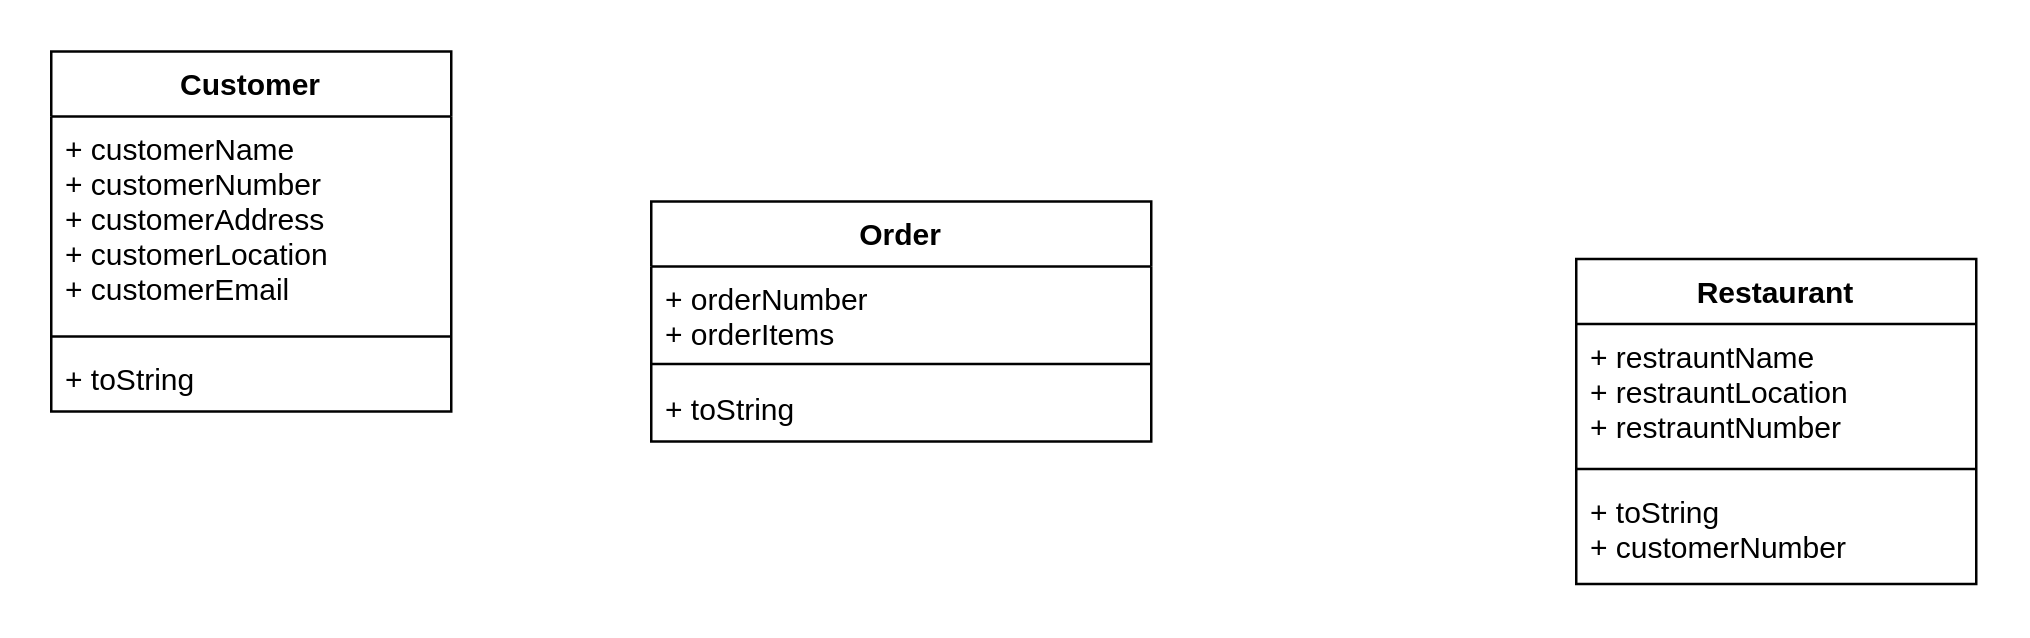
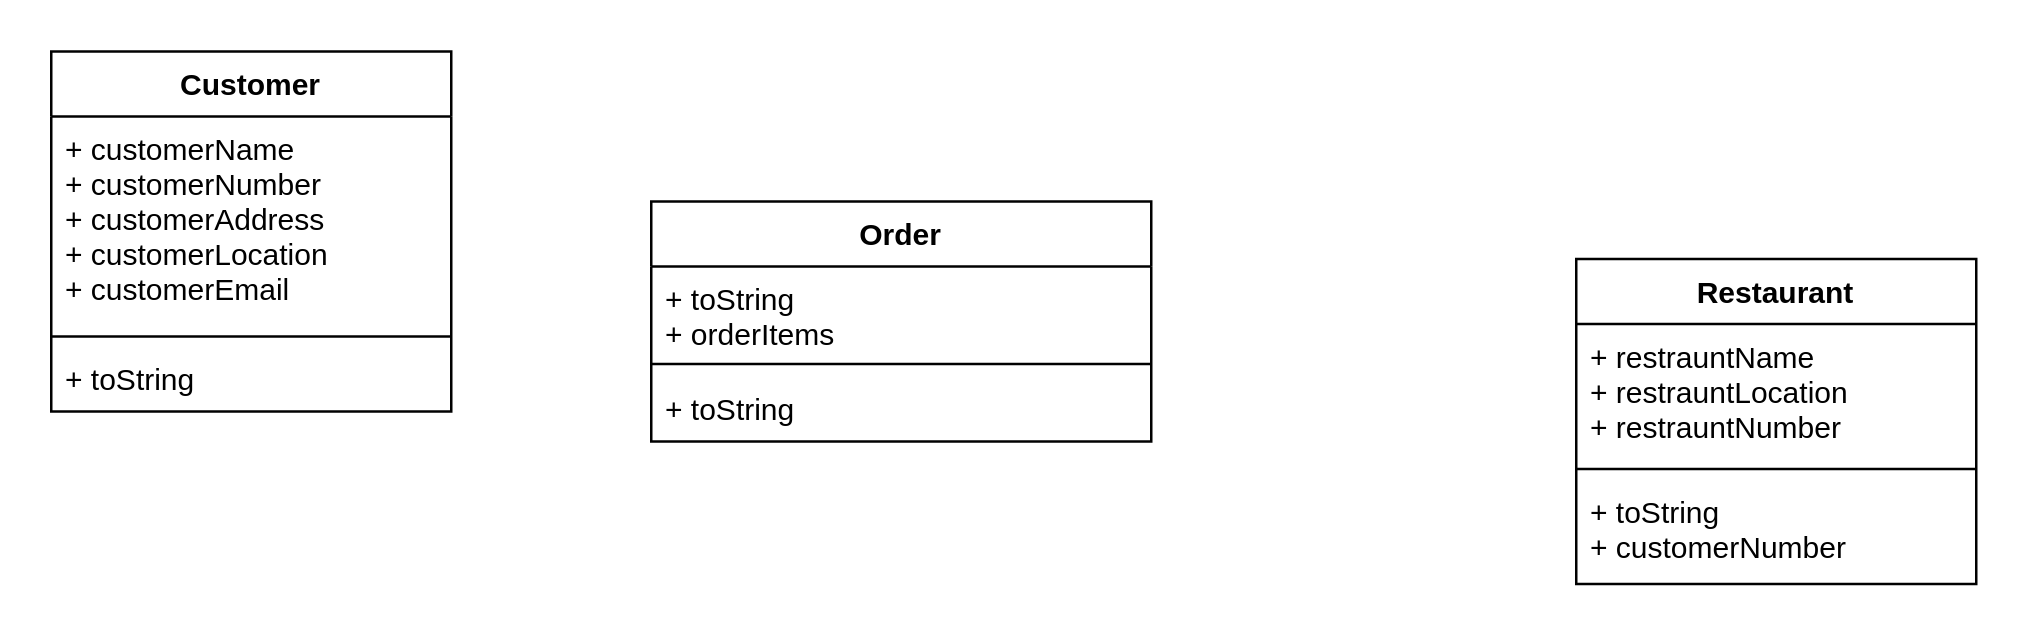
- <mxCell id="3" value="+ orderNumber&#10;+ orderItems" style="text;strokeColor=none;fillColor=none;align=left;verticalAlign=top;spacingLeft=4;spacingRight=4;overflow=hidden;rotatable=0;points=[[0,0.5],[1,0.5]];portConstraint=eastwest;" vertex="1" parent="2"><mxGeometry y="26" width="200" height="34" as="geometry" /></mxCell>
+ <mxCell id="3" value="+ toString&#10;+ orderItems" style="text;strokeColor=none;fillColor=none;align=left;verticalAlign=top;spacingLeft=4;spacingRight=4;overflow=hidden;rotatable=0;points=[[0,0.5],[1,0.5]];portConstraint=eastwest;" vertex="1" parent="2"><mxGeometry y="26" width="200" height="34" as="geometry" /></mxCell>
